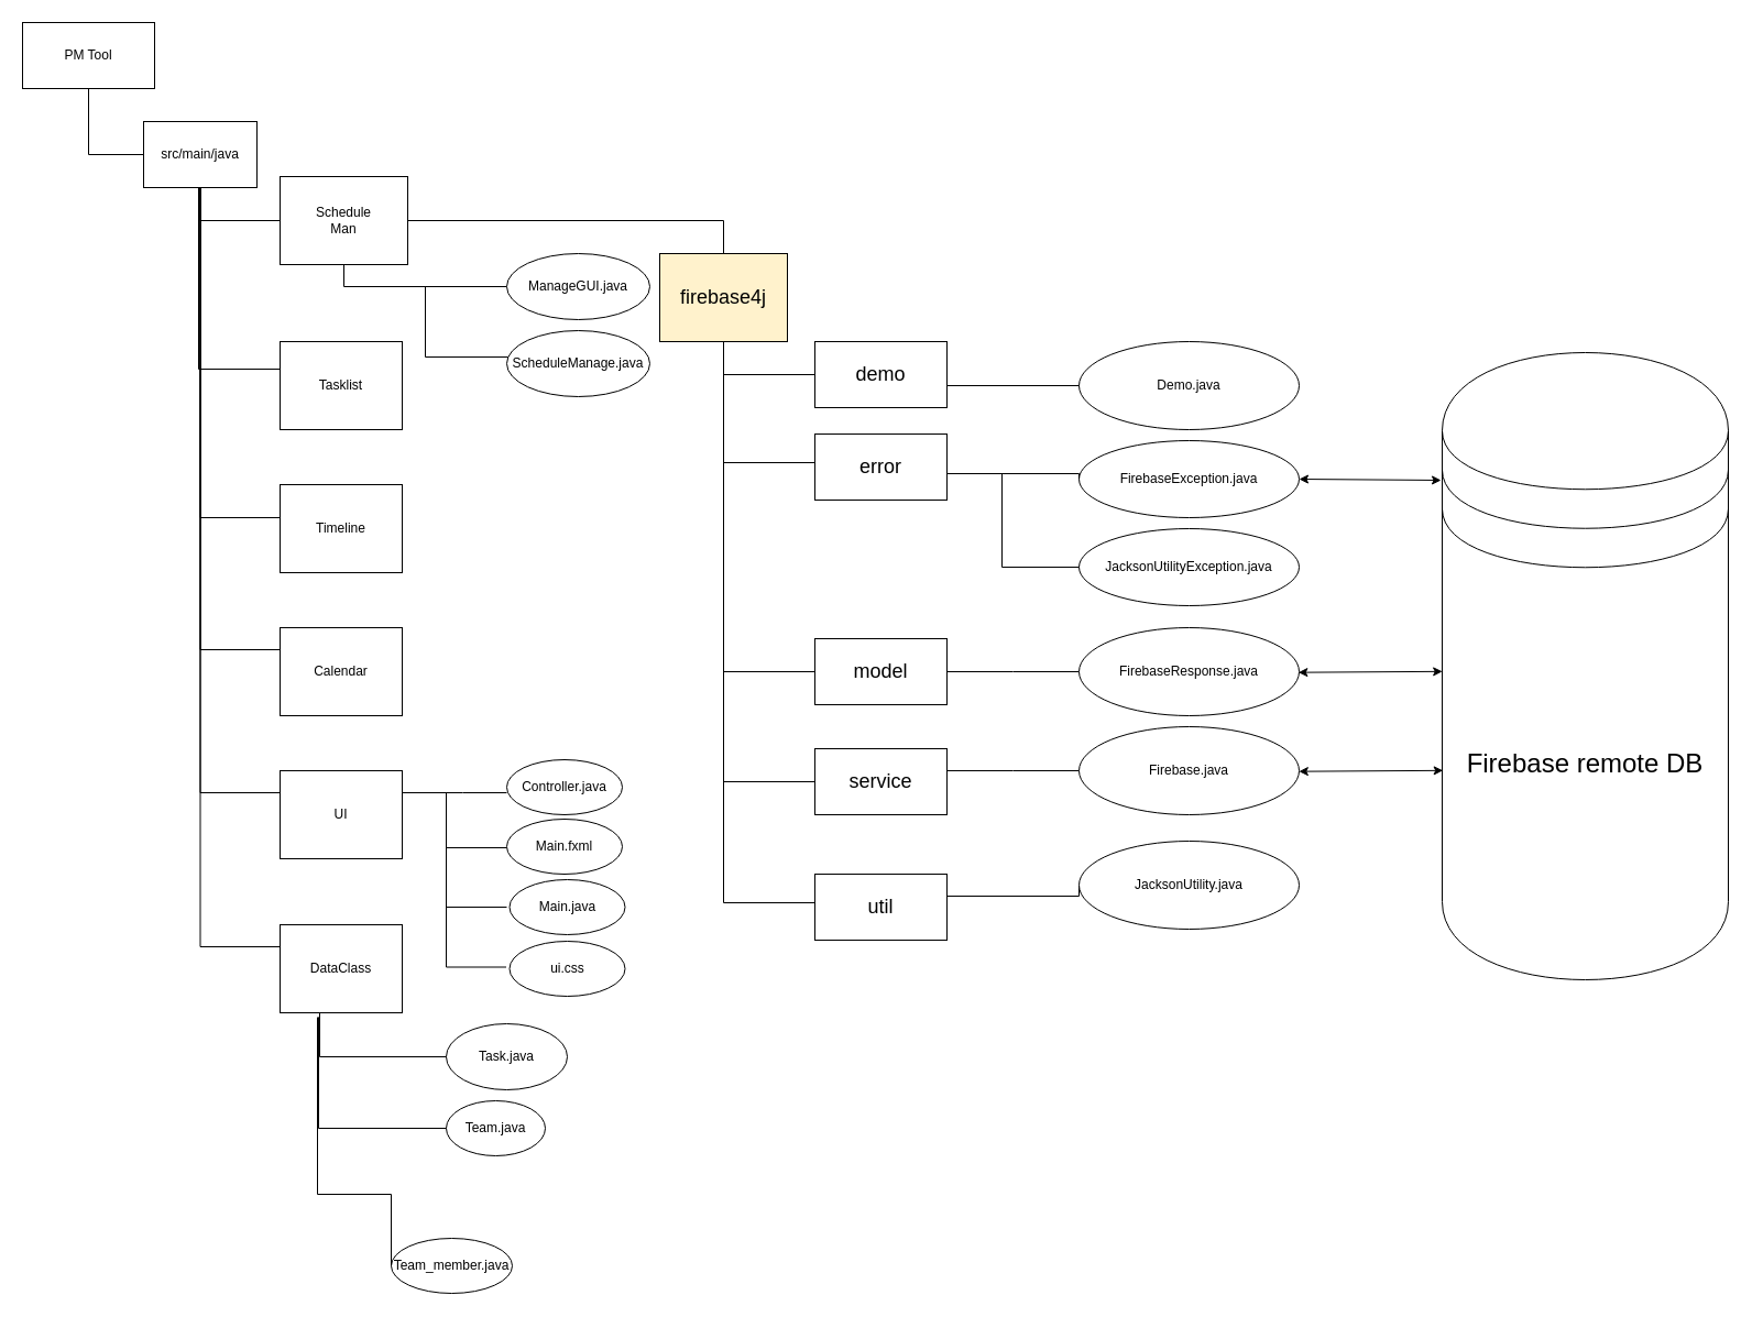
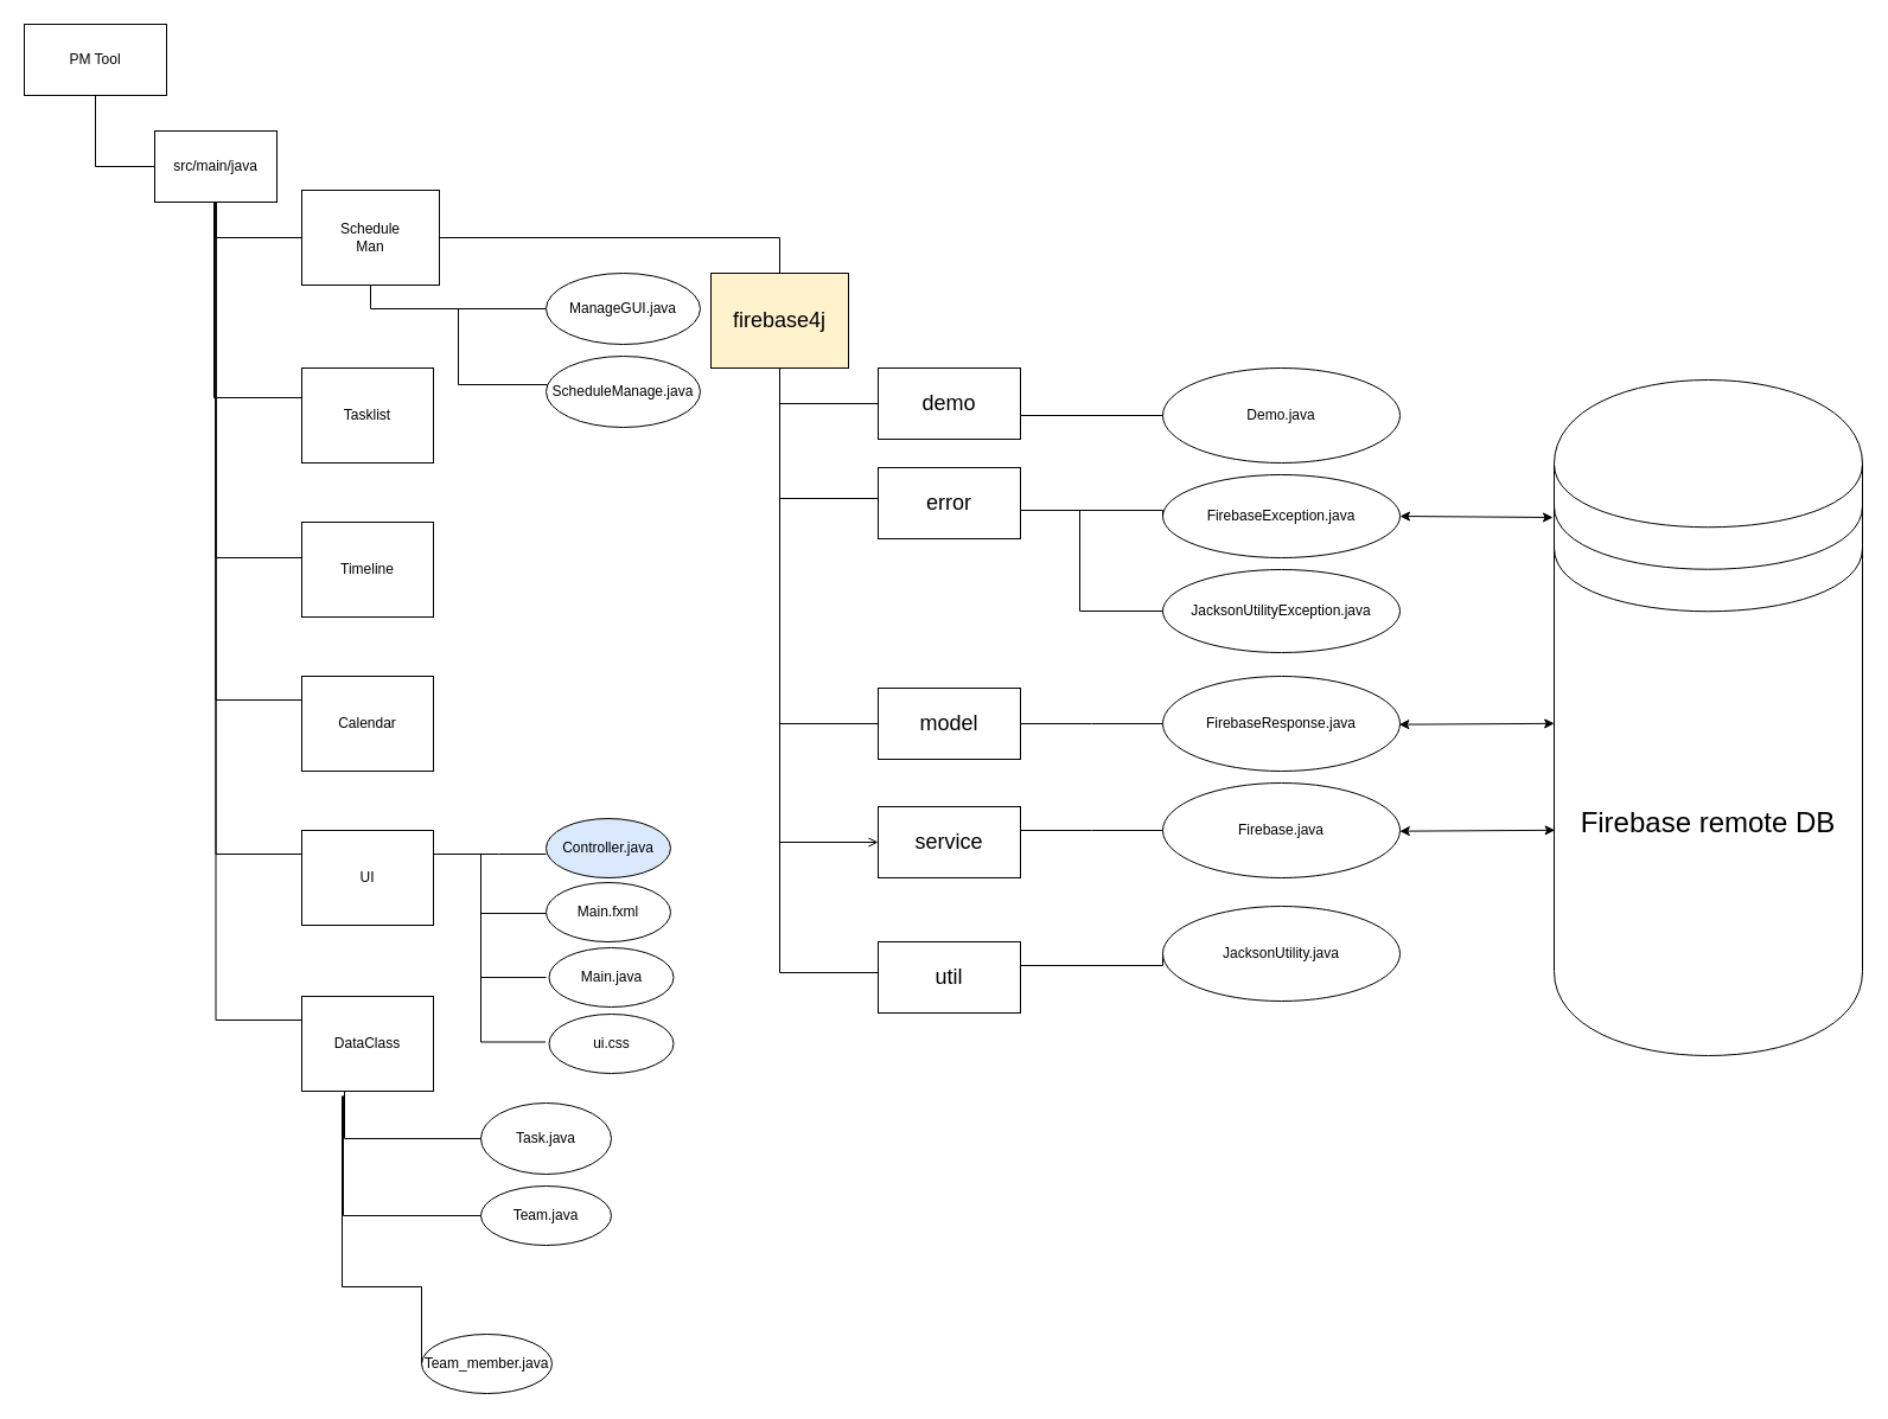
- <mxCell id="34" value="" style="edgeStyle=elbowEdgeStyle;elbow=vertical;startArrow=none;endArrow=none;rounded=0;exitX=0.5;exitY=1;exitDx=0;exitDy=0;entryX=0;entryY=0.5;entryDx=0;entryDy=0;" edge="1" parent="1" source="24" target="28"><mxGeometry relative="1" as="geometry"><mxPoint x="660" y="394" as="sourcePoint" /><mxPoint x="743" y="710" as="targetPoint" /><Array as="points"><mxPoint x="680" y="710" /><mxPoint x="700" y="640" /><mxPoint x="673" y="591" /></Array></mxGeometry></mxCell>
+ <mxCell id="34" value="" style="edgeStyle=elbowEdgeStyle;elbow=vertical;startArrow=none;endArrow=open;rounded=0;exitX=0.5;exitY=1;exitDx=0;exitDy=0;entryX=0;entryY=0.5;entryDx=0;entryDy=0;" edge="1" parent="1" source="24" target="28"><mxGeometry relative="1" as="geometry"><mxPoint x="660" y="394" as="sourcePoint" /><mxPoint x="743" y="710" as="targetPoint" /><Array as="points"><mxPoint x="680" y="710" /><mxPoint x="700" y="640" /><mxPoint x="673" y="591" /></Array></mxGeometry></mxCell>
- <mxCell id="53" value="Controller.java" style="ellipse;whiteSpace=wrap;html=1;" vertex="1" parent="1"><mxGeometry x="460" y="690" width="105" height="50" as="geometry" /></mxCell>
+ <mxCell id="53" value="Controller.java" style="ellipse;whiteSpace=wrap;html=1;fillColor=#dae8fc;" vertex="1" parent="1"><mxGeometry x="460" y="690" width="105" height="50" as="geometry" /></mxCell>
- <mxCell id="19" value="Team.java" style="ellipse;whiteSpace=wrap;html=1;" parent="1" vertex="1"><mxGeometry x="405" y="1000" width="90" height="50" as="geometry" /></mxCell>
+ <mxCell id="19" value="Team.java" style="ellipse;whiteSpace=wrap;html=1;" parent="1" vertex="1"><mxGeometry x="405" y="1000" width="110" height="50" as="geometry" /></mxCell>
